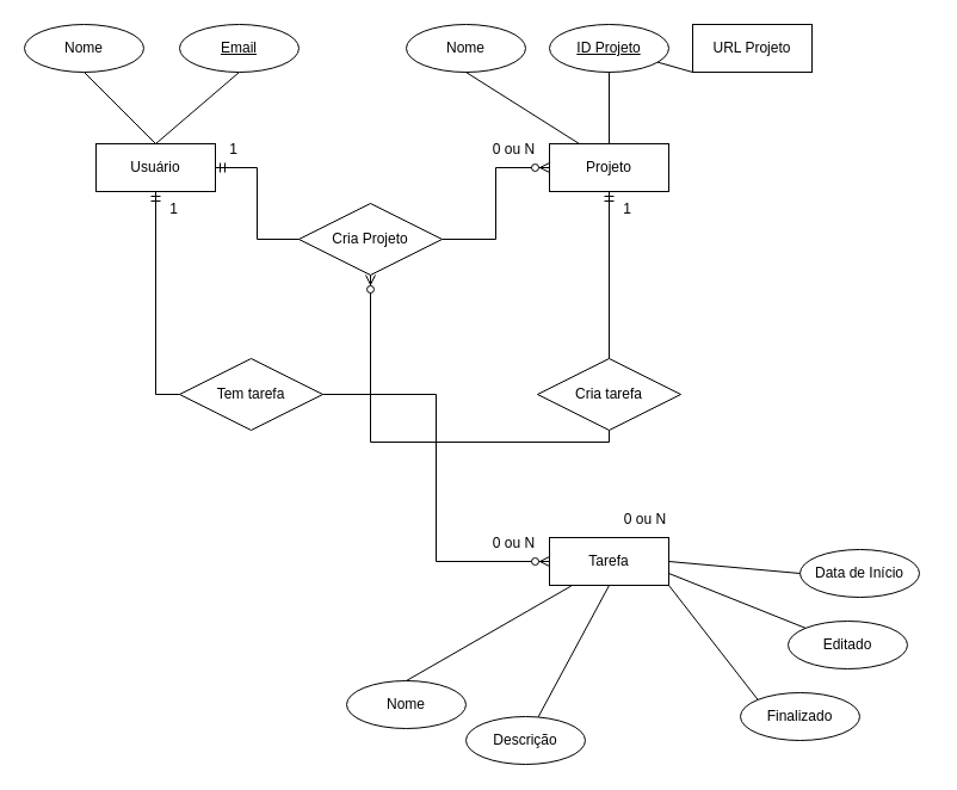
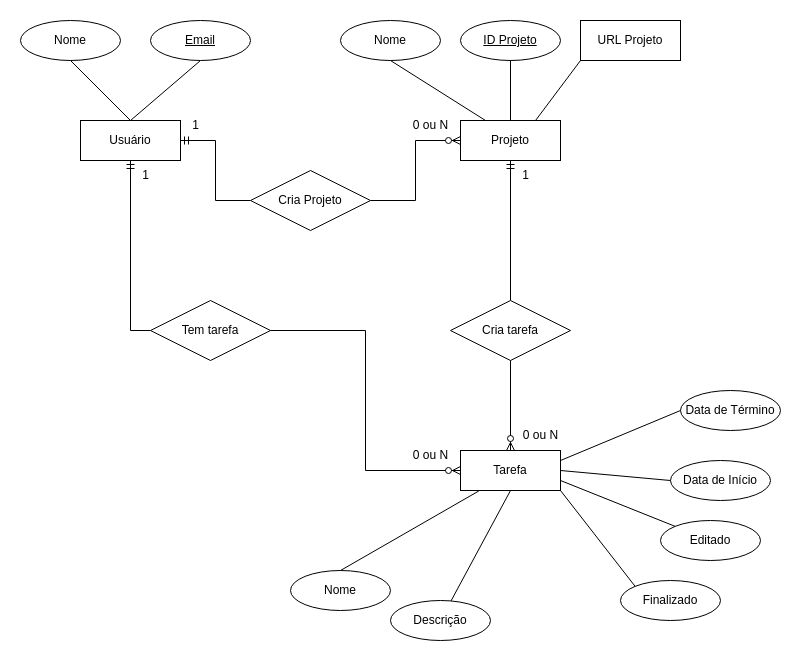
- <mxCell id="13" value="" style="endArrow=none;html=1;rounded=0;exitX=0;exitY=1;exitDx=0;exitDy=0;" edge="1" parent="1" source="12" target="8"><mxGeometry relative="1" as="geometry"><mxPoint x="620" y="85" as="sourcePoint" /><mxPoint x="530" y="130" as="targetPoint" /></mxGeometry></mxCell>
+ <mxCell id="13" value="" style="endArrow=none;html=1;rounded=0;exitX=0;exitY=1;exitDx=0;exitDy=0;entryX=0.75;entryY=0;entryDx=0;entryDy=0;" edge="1" parent="1" source="12" target="7"><mxGeometry relative="1" as="geometry"><mxPoint x="620" y="85" as="sourcePoint" /><mxPoint x="530" y="130" as="targetPoint" /></mxGeometry></mxCell>
- <mxCell id="29" value="" style="fontSize=12;html=1;endArrow=ERzeroToMany;endFill=1;rounded=0;exitX=0.5;exitY=1;exitDx=0;exitDy=0;edgeStyle=orthogonalEdgeStyle;" edge="1" parent="1" source="27" target="14"><mxGeometry width="100" height="100" relative="1" as="geometry"><mxPoint x="280" y="340" as="sourcePoint" /><mxPoint x="470" y="480" as="targetPoint" /></mxGeometry></mxCell>
+ <mxCell id="29" value="" style="fontSize=12;html=1;endArrow=ERzeroToMany;endFill=1;rounded=0;entryX=0.5;entryY=0;entryDx=0;entryDy=0;exitX=0.5;exitY=1;exitDx=0;exitDy=0;edgeStyle=orthogonalEdgeStyle;" edge="1" parent="1" source="27" target="19"><mxGeometry width="100" height="100" relative="1" as="geometry"><mxPoint x="280" y="340" as="sourcePoint" /><mxPoint x="470" y="480" as="targetPoint" /></mxGeometry></mxCell>
+ <mxCell id="37" value="Data de Término" style="ellipse;whiteSpace=wrap;html=1;align=center;" vertex="1" parent="1"><mxGeometry x="680" y="390" width="100" height="40" as="geometry" /></mxCell>
+ <mxCell id="41" value="" style="endArrow=none;html=1;rounded=0;exitX=0;exitY=0.5;exitDx=0;exitDy=0;entryX=1;entryY=0.25;entryDx=0;entryDy=0;" edge="1" parent="1" source="37" target="19"><mxGeometry relative="1" as="geometry"><mxPoint x="600" y="640" as="sourcePoint" /><mxPoint x="575" y="530" as="targetPoint" /></mxGeometry></mxCell>
